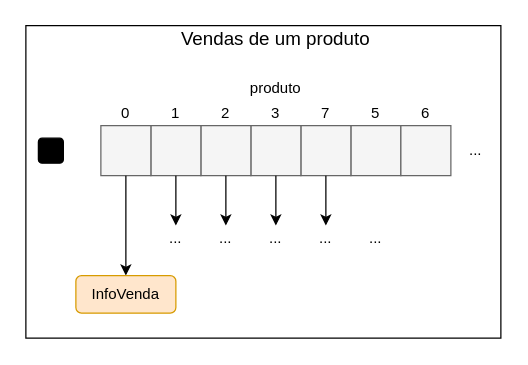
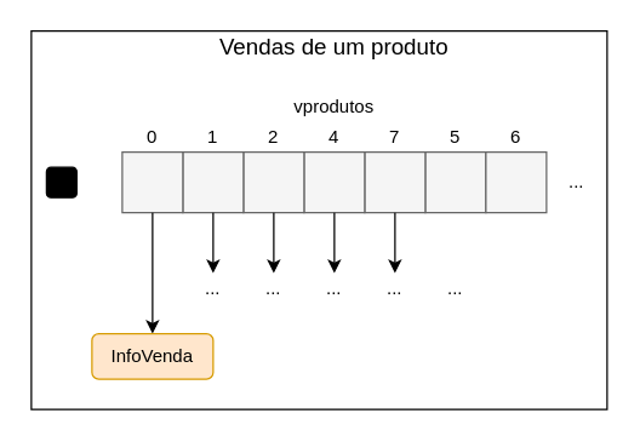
- <mxCell id="5" value="produto&lt;br&gt;" style="text;html=1;strokeColor=none;fillColor=none;align=center;verticalAlign=middle;whiteSpace=wrap;rounded=0;" parent="1" vertex="1"><mxGeometry x="200" y="60" width="40" height="20" as="geometry" /></mxCell>
+ <mxCell id="5" value="vprodutos&lt;br&gt;" style="text;html=1;strokeColor=none;fillColor=none;align=center;verticalAlign=middle;whiteSpace=wrap;rounded=0;" parent="1" vertex="1"><mxGeometry x="200" y="60" width="40" height="20" as="geometry" /></mxCell>
- <mxCell id="16" value="3" style="text;html=1;strokeColor=none;fillColor=none;align=center;verticalAlign=middle;whiteSpace=wrap;rounded=0;" parent="1" vertex="1"><mxGeometry x="200" y="80" width="40" height="20" as="geometry" /></mxCell>
+ <mxCell id="16" value="4" style="text;html=1;strokeColor=none;fillColor=none;align=center;verticalAlign=middle;whiteSpace=wrap;rounded=0;" parent="1" vertex="1"><mxGeometry x="200" y="80" width="40" height="20" as="geometry" /></mxCell>
